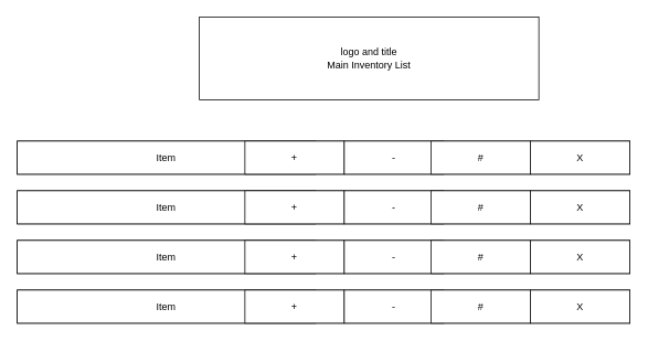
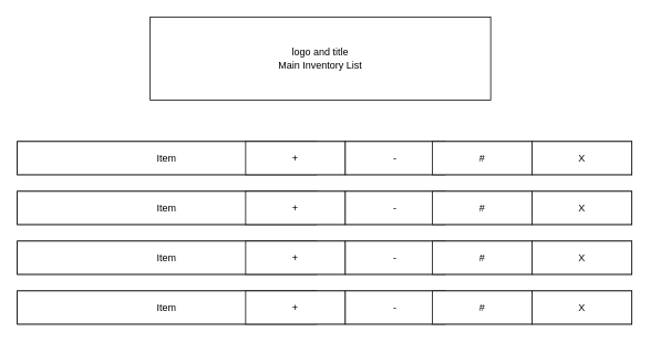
- <mxCell id="2" value="logo and title&lt;br&gt;Main Inventory List" style="whiteSpace=wrap;html=1;" parent="1" vertex="1"><mxGeometry x="240" y="20" width="410" height="100" as="geometry" /></mxCell>
+ <mxCell id="2" value="logo and title&lt;br&gt;Main Inventory List" style="whiteSpace=wrap;html=1;" parent="1" vertex="1"><mxGeometry x="180" y="20" width="410" height="100" as="geometry" /></mxCell>
